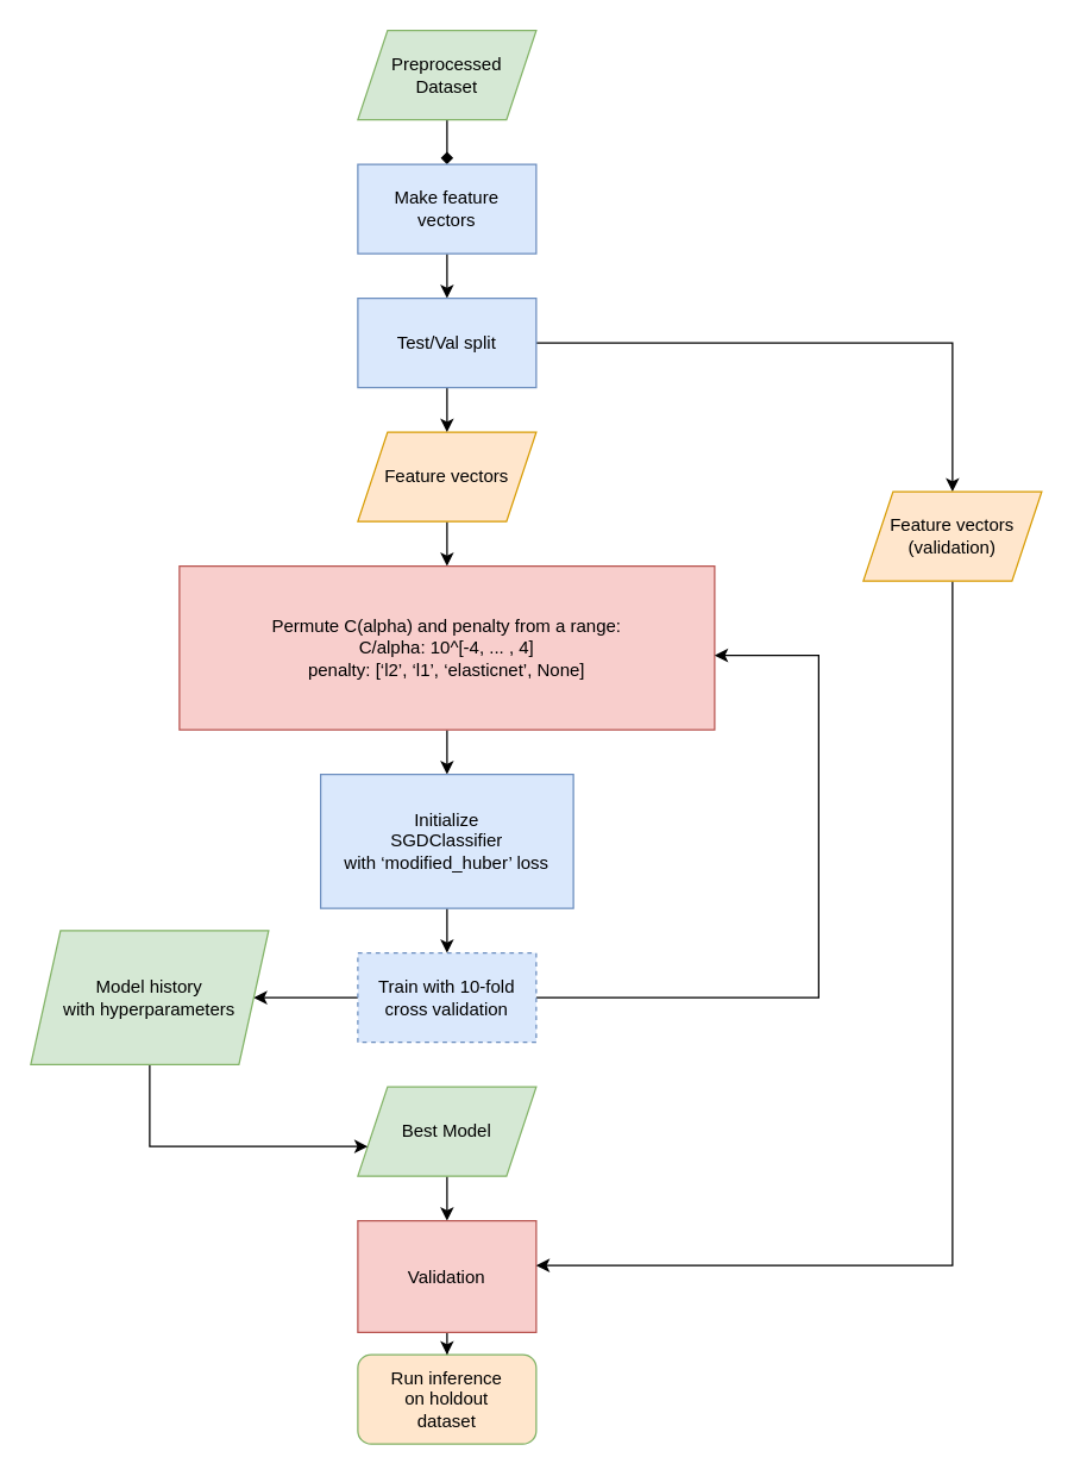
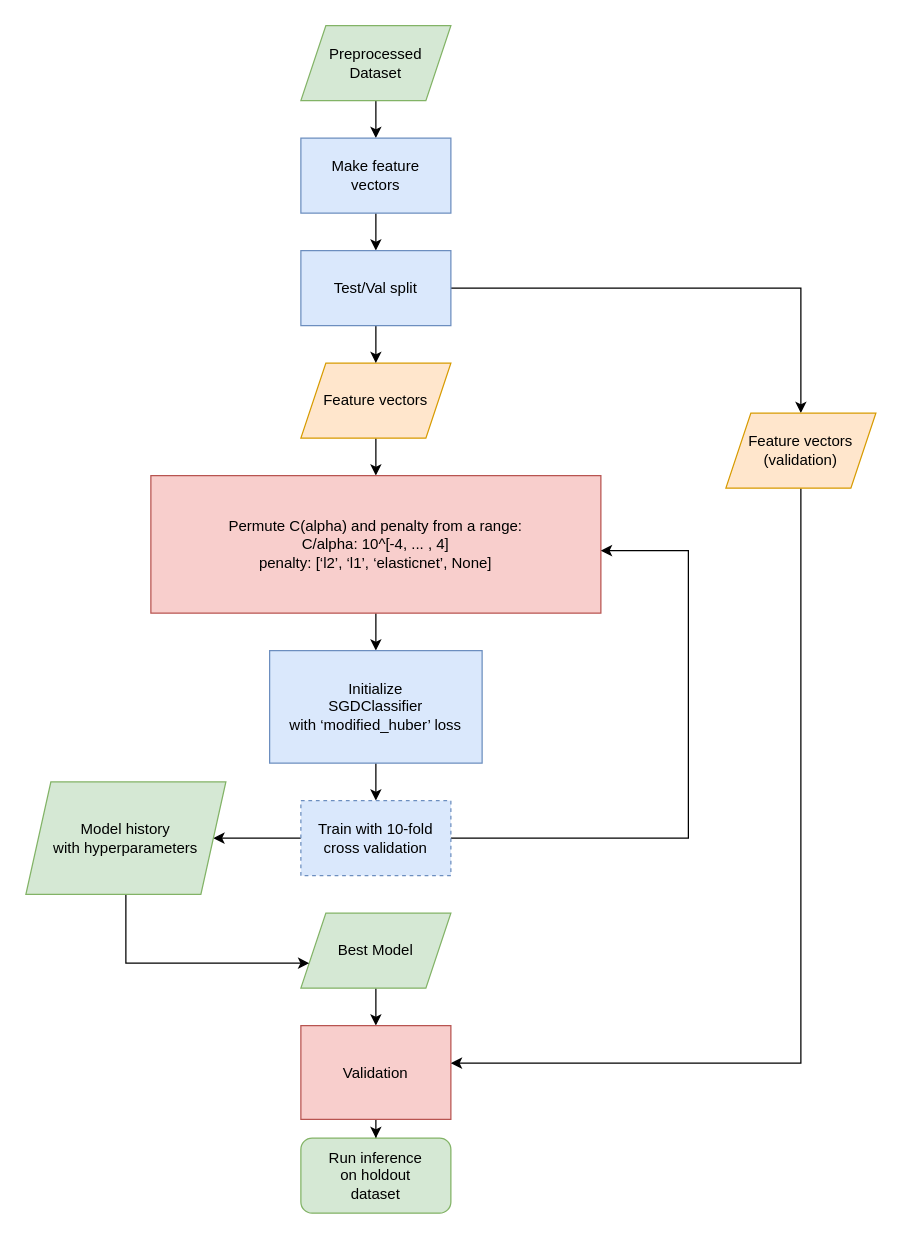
- <mxCell id="2" value="" style="edgeStyle=orthogonalEdgeStyle;rounded=0;orthogonalLoop=1;jettySize=auto;html=1;endArrow=diamond;" edge="1" parent="1" source="3" target="5"><mxGeometry relative="1" as="geometry" /></mxCell>
+ <mxCell id="2" value="" style="edgeStyle=orthogonalEdgeStyle;rounded=0;orthogonalLoop=1;jettySize=auto;html=1;" edge="1" parent="1" source="3" target="5"><mxGeometry relative="1" as="geometry" /></mxCell>
- <mxCell id="26" value="&lt;span style=&quot;color: rgb(0, 0, 0); font-family: Helvetica; font-size: 12px; font-style: normal; font-variant-ligatures: normal; font-variant-caps: normal; font-weight: 400; letter-spacing: normal; orphans: 2; text-align: center; text-indent: 0px; text-transform: none; widows: 2; word-spacing: 0px; -webkit-text-stroke-width: 0px; white-space: normal; text-decoration-thickness: initial; text-decoration-style: initial; text-decoration-color: initial; float: none; display: inline !important;&quot;&gt;Run inference&lt;/span&gt;&lt;div style=&quot;forced-color-adjust: none; color: rgb(0, 0, 0); font-family: Helvetica; font-size: 12px; font-style: normal; font-variant-ligatures: normal; font-variant-caps: normal; font-weight: 400; letter-spacing: normal; orphans: 2; text-align: center; text-indent: 0px; text-transform: none; widows: 2; word-spacing: 0px; -webkit-text-stroke-width: 0px; white-space: normal; text-decoration-thickness: initial; text-decoration-style: initial; text-decoration-color: initial;&quot;&gt;on holdout&lt;/div&gt;&lt;div style=&quot;forced-color-adjust: none; color: rgb(0, 0, 0); font-family: Helvetica; font-size: 12px; font-style: normal; font-variant-ligatures: normal; font-variant-caps: normal; font-weight: 400; letter-spacing: normal; orphans: 2; text-align: center; text-indent: 0px; text-transform: none; widows: 2; word-spacing: 0px; -webkit-text-stroke-width: 0px; white-space: normal; text-decoration-thickness: initial; text-decoration-style: initial; text-decoration-color: initial;&quot;&gt;dataset&lt;/div&gt;" style="rounded=1;whiteSpace=wrap;html=1;fillColor=#ffe6cc;strokeColor=#82b366;" vertex="1" parent="1"><mxGeometry x="240" y="910" width="120" height="60" as="geometry" /></mxCell>
+ <mxCell id="26" value="&lt;span style=&quot;color: rgb(0, 0, 0); font-family: Helvetica; font-size: 12px; font-style: normal; font-variant-ligatures: normal; font-variant-caps: normal; font-weight: 400; letter-spacing: normal; orphans: 2; text-align: center; text-indent: 0px; text-transform: none; widows: 2; word-spacing: 0px; -webkit-text-stroke-width: 0px; white-space: normal; text-decoration-thickness: initial; text-decoration-style: initial; text-decoration-color: initial; float: none; display: inline !important;&quot;&gt;Run inference&lt;/span&gt;&lt;div style=&quot;forced-color-adjust: none; color: rgb(0, 0, 0); font-family: Helvetica; font-size: 12px; font-style: normal; font-variant-ligatures: normal; font-variant-caps: normal; font-weight: 400; letter-spacing: normal; orphans: 2; text-align: center; text-indent: 0px; text-transform: none; widows: 2; word-spacing: 0px; -webkit-text-stroke-width: 0px; white-space: normal; text-decoration-thickness: initial; text-decoration-style: initial; text-decoration-color: initial;&quot;&gt;on holdout&lt;/div&gt;&lt;div style=&quot;forced-color-adjust: none; color: rgb(0, 0, 0); font-family: Helvetica; font-size: 12px; font-style: normal; font-variant-ligatures: normal; font-variant-caps: normal; font-weight: 400; letter-spacing: normal; orphans: 2; text-align: center; text-indent: 0px; text-transform: none; widows: 2; word-spacing: 0px; -webkit-text-stroke-width: 0px; white-space: normal; text-decoration-thickness: initial; text-decoration-style: initial; text-decoration-color: initial;&quot;&gt;dataset&lt;/div&gt;" style="rounded=1;whiteSpace=wrap;html=1;fillColor=#d5e8d4;strokeColor=#82b366;" vertex="1" parent="1"><mxGeometry x="240" y="910" width="120" height="60" as="geometry" /></mxCell>
